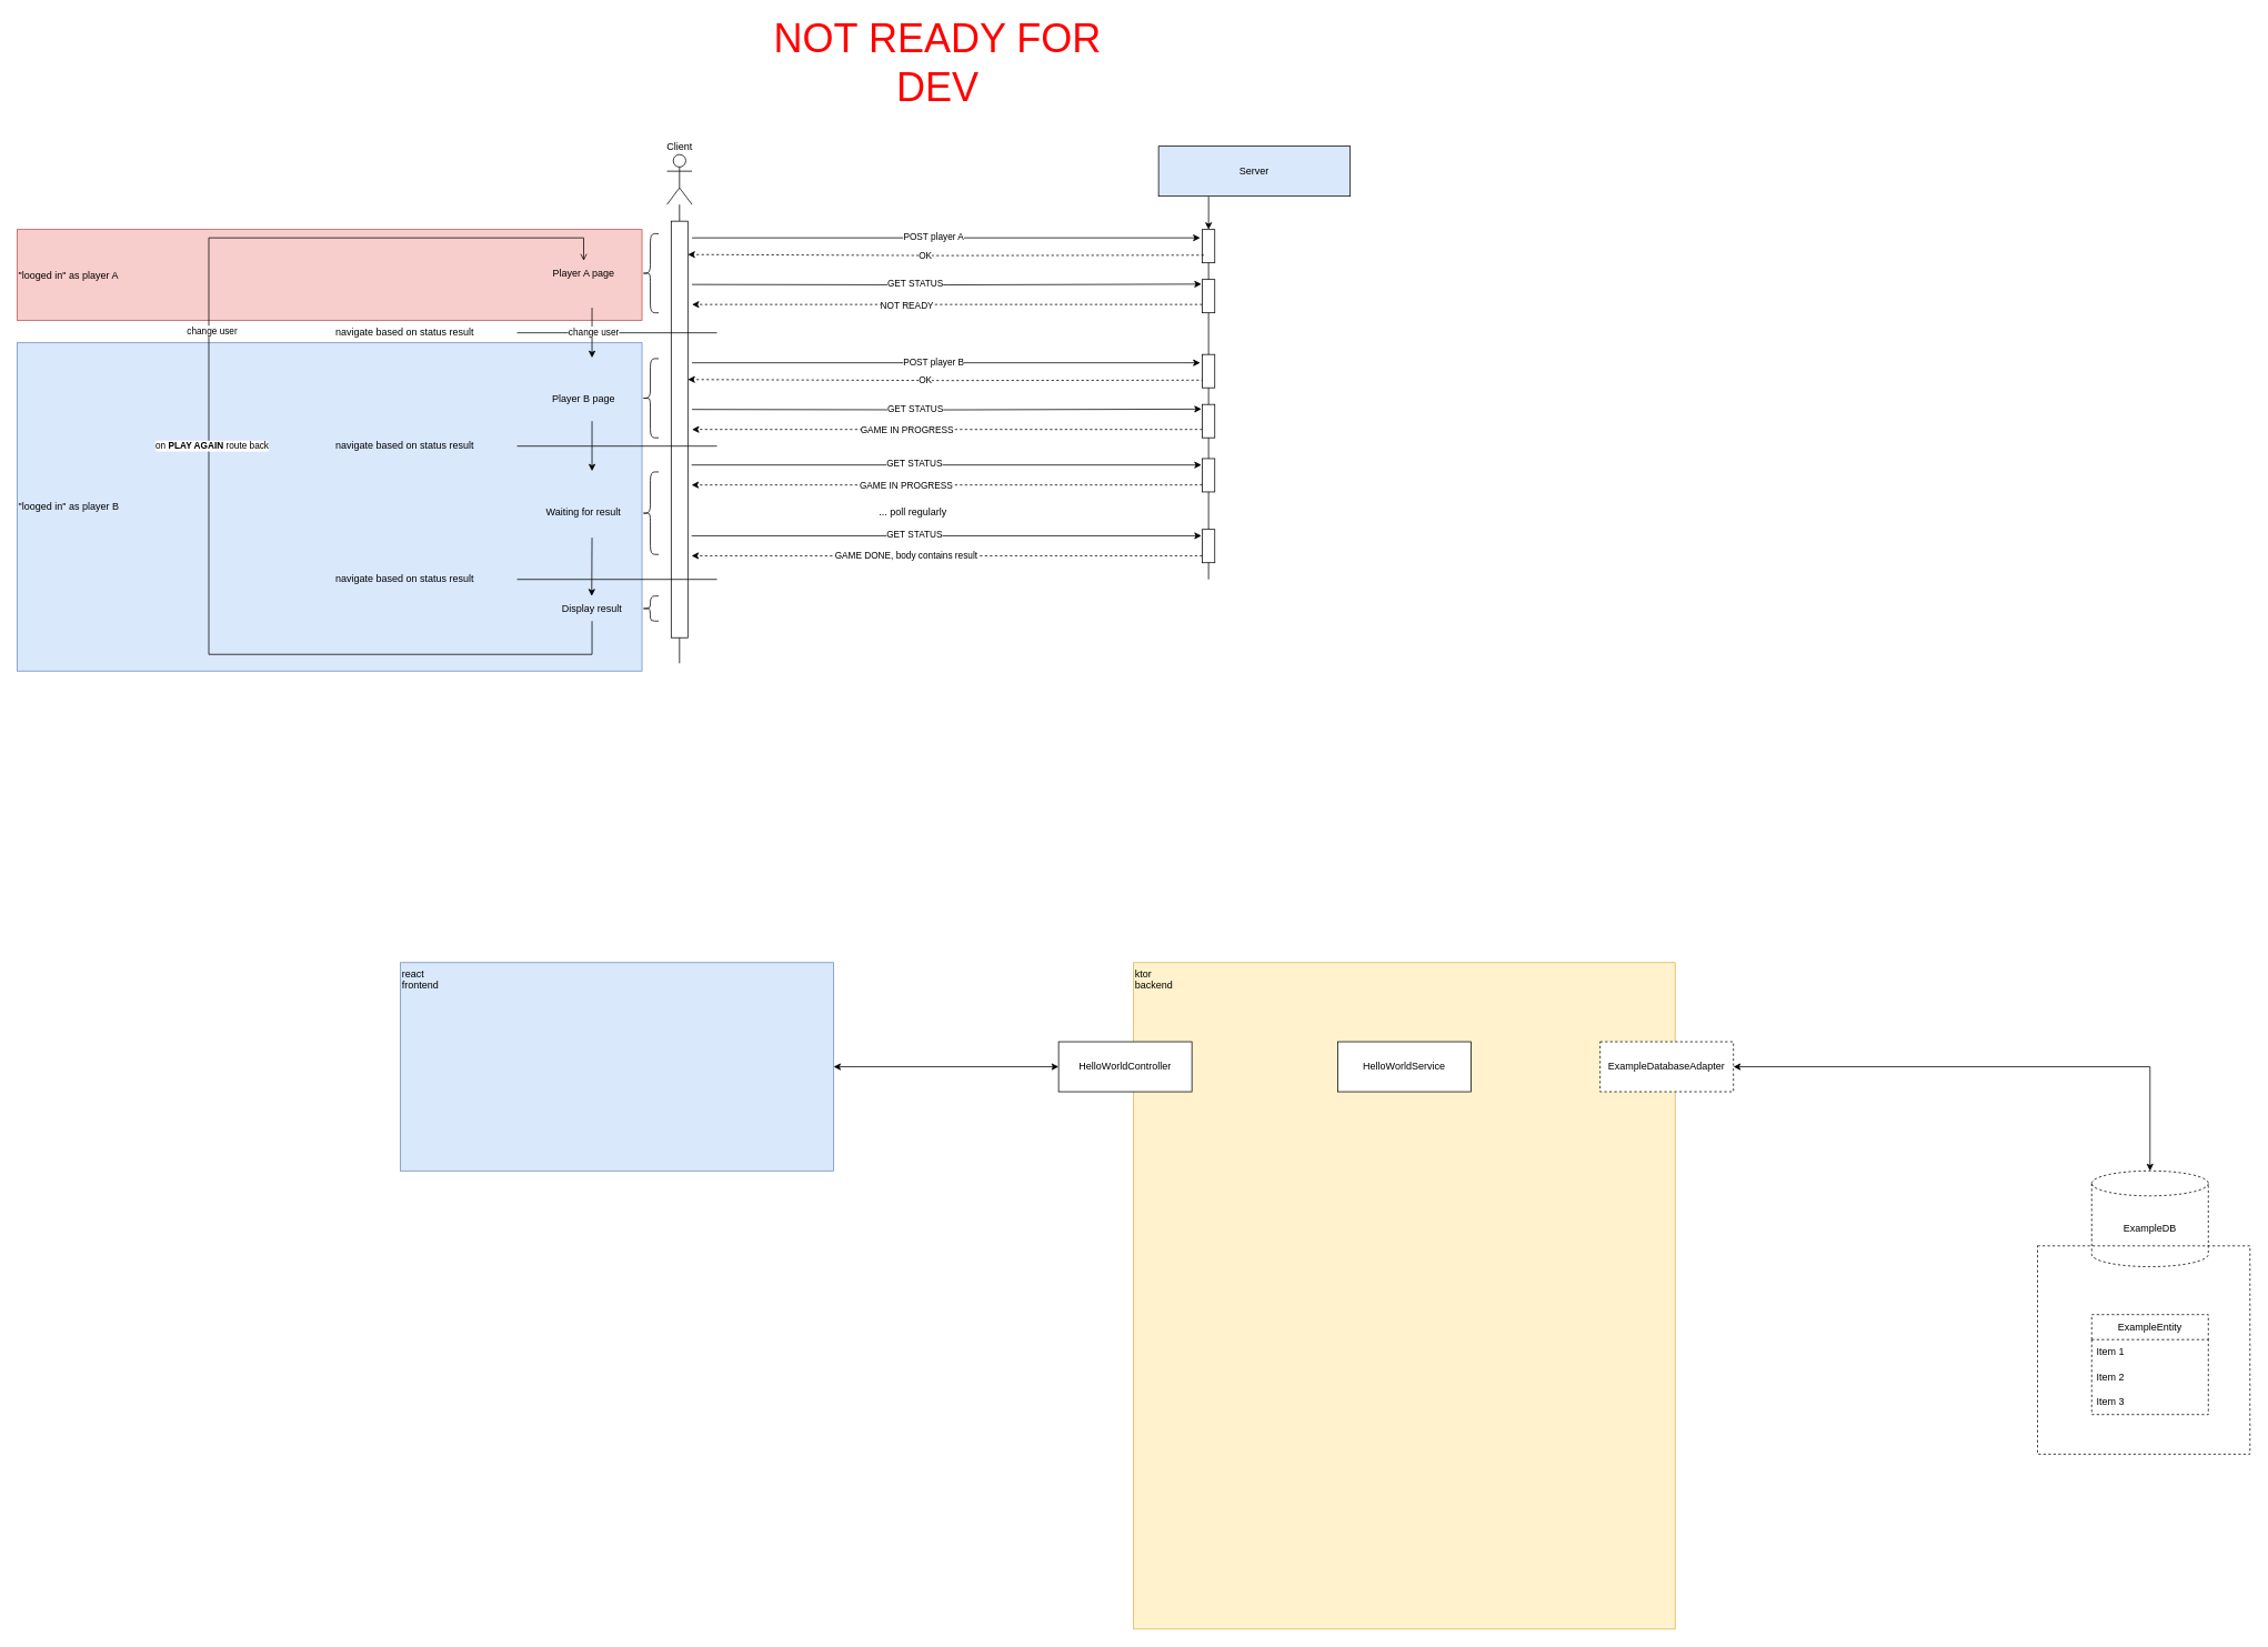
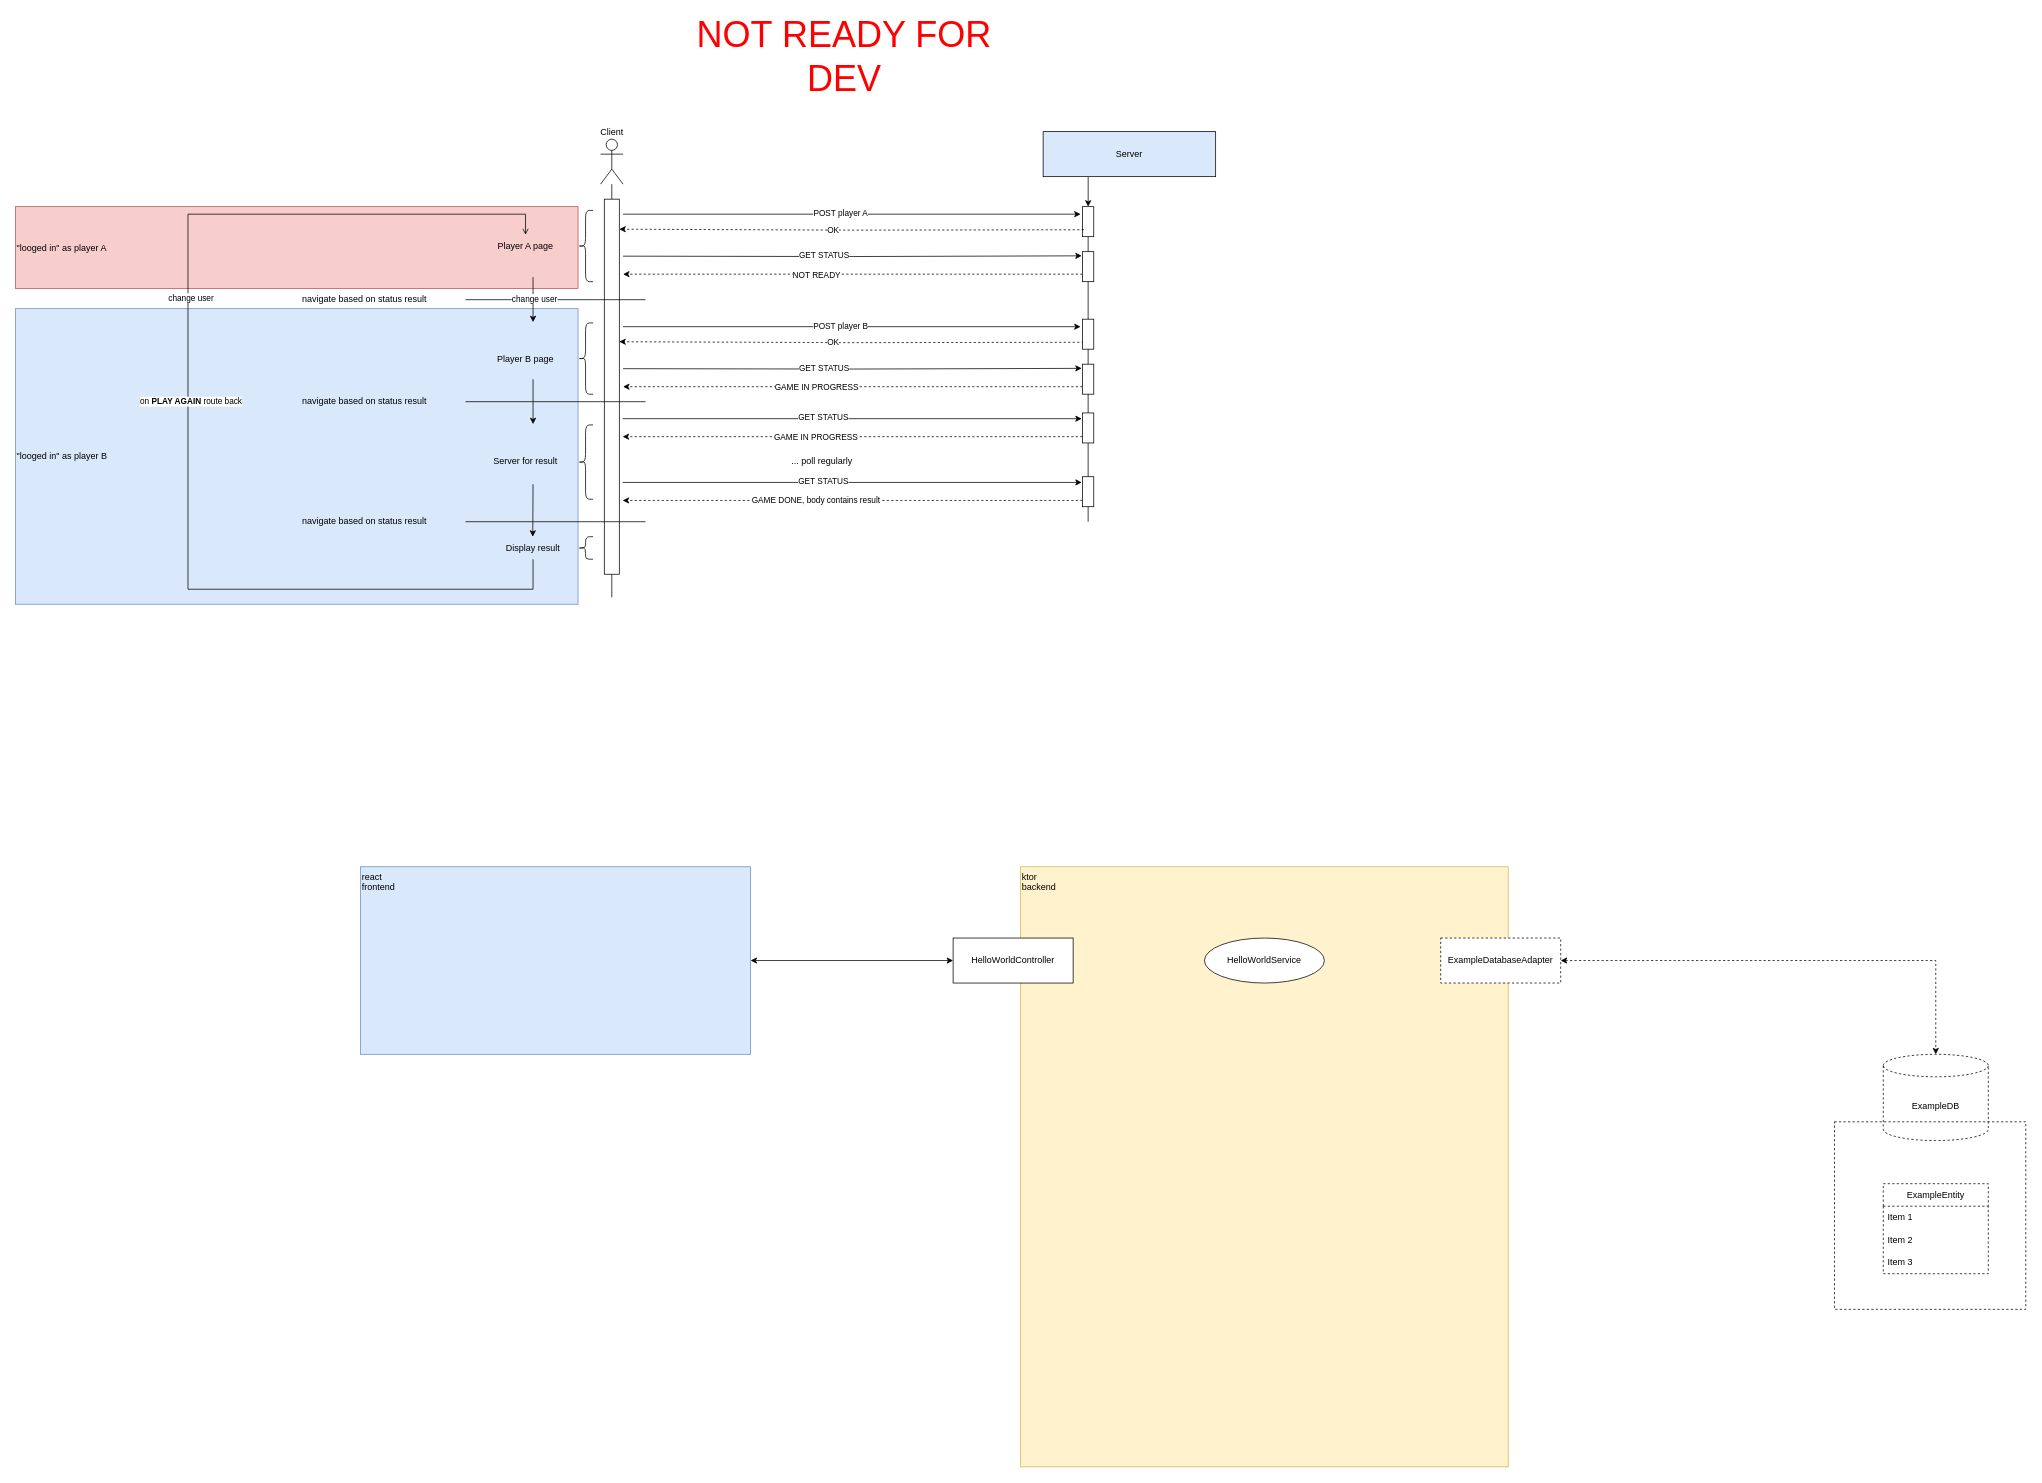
- <mxCell id="52" value="Waiting for result" style="text;html=1;align=center;verticalAlign=middle;whiteSpace=wrap;rounded=0;" vertex="1" parent="1"><mxGeometry x="630" y="598.5" width="140" height="30" as="geometry" /></mxCell>
+ <mxCell id="52" value="Server for result" style="text;html=1;align=center;verticalAlign=middle;whiteSpace=wrap;rounded=0;" vertex="1" parent="1"><mxGeometry x="630" y="598.5" width="140" height="30" as="geometry" /></mxCell>
- <mxCell id="8" value="HelloWorldService" style="rounded=0;whiteSpace=wrap;html=1;" parent="1" vertex="1"><mxGeometry x="1605" y="1250" width="160" height="60" as="geometry" /></mxCell>
+ <mxCell id="8" value="HelloWorldService" style="ellipse;whiteSpace=wrap;html=1;" parent="1" vertex="1"><mxGeometry x="1605" y="1250" width="160" height="60" as="geometry" /></mxCell>
- <mxCell id="9" style="edgeStyle=orthogonalEdgeStyle;rounded=0;orthogonalLoop=1;jettySize=auto;html=1;startArrow=classic;startFill=1;" parent="1" source="10" target="11" edge="1"><mxGeometry relative="1" as="geometry" /></mxCell>
+ <mxCell id="9" style="edgeStyle=orthogonalEdgeStyle;rounded=0;orthogonalLoop=1;jettySize=auto;html=1;startArrow=classic;startFill=1;dashed=1;" parent="1" source="10" target="11" edge="1"><mxGeometry relative="1" as="geometry" /></mxCell>
